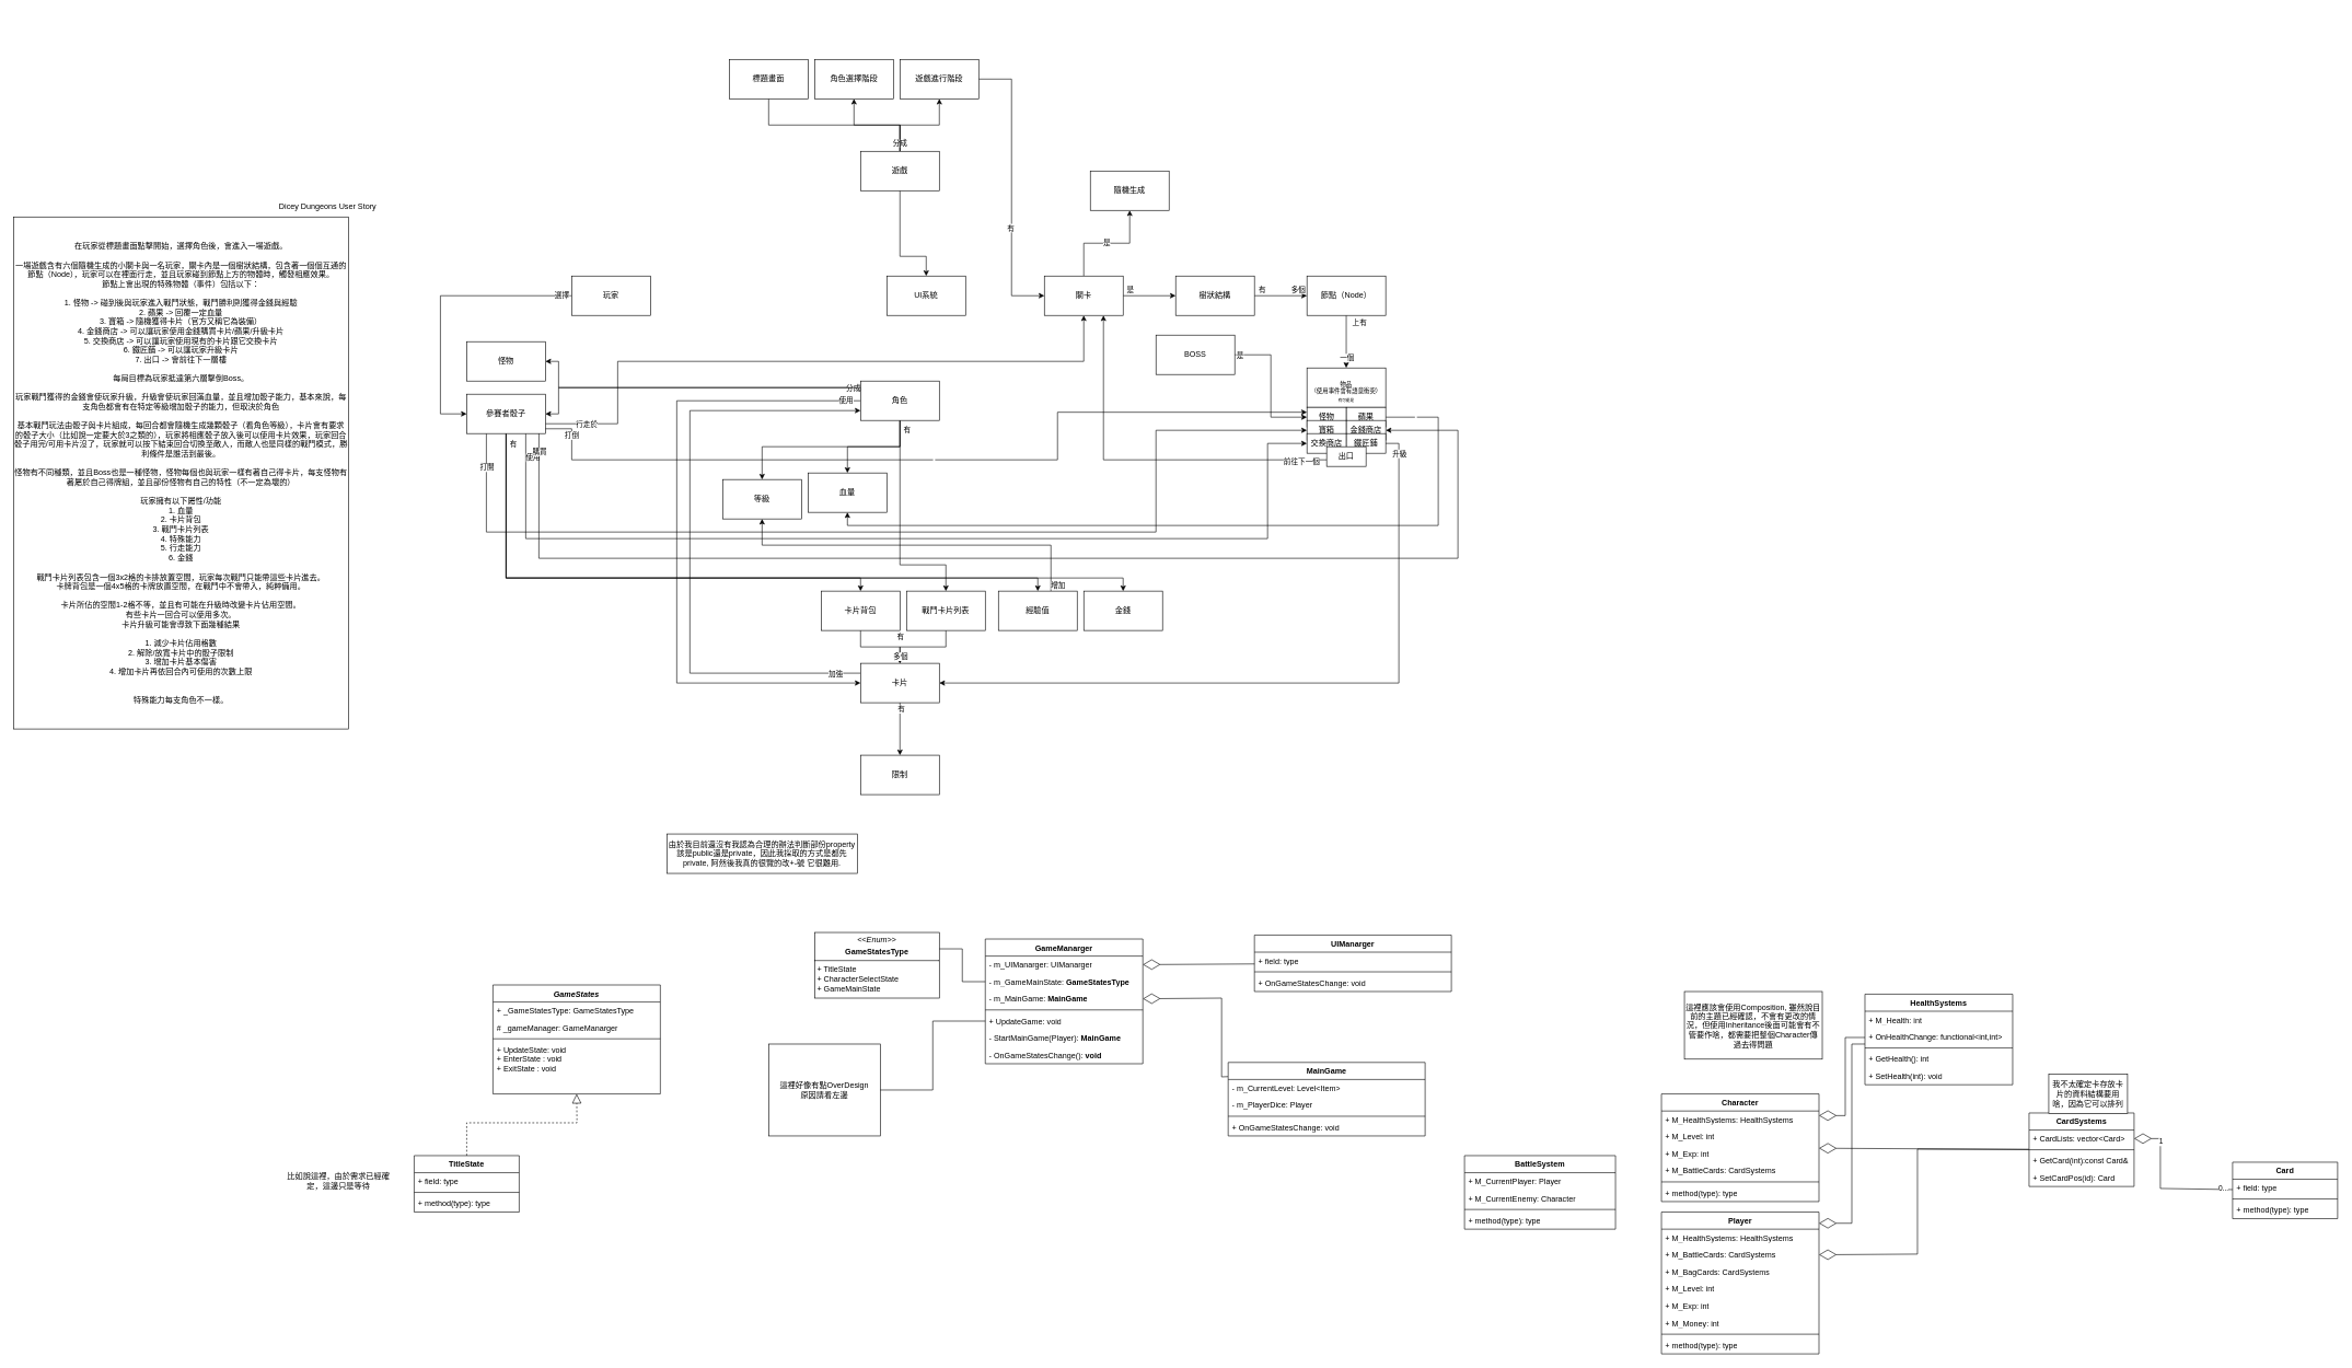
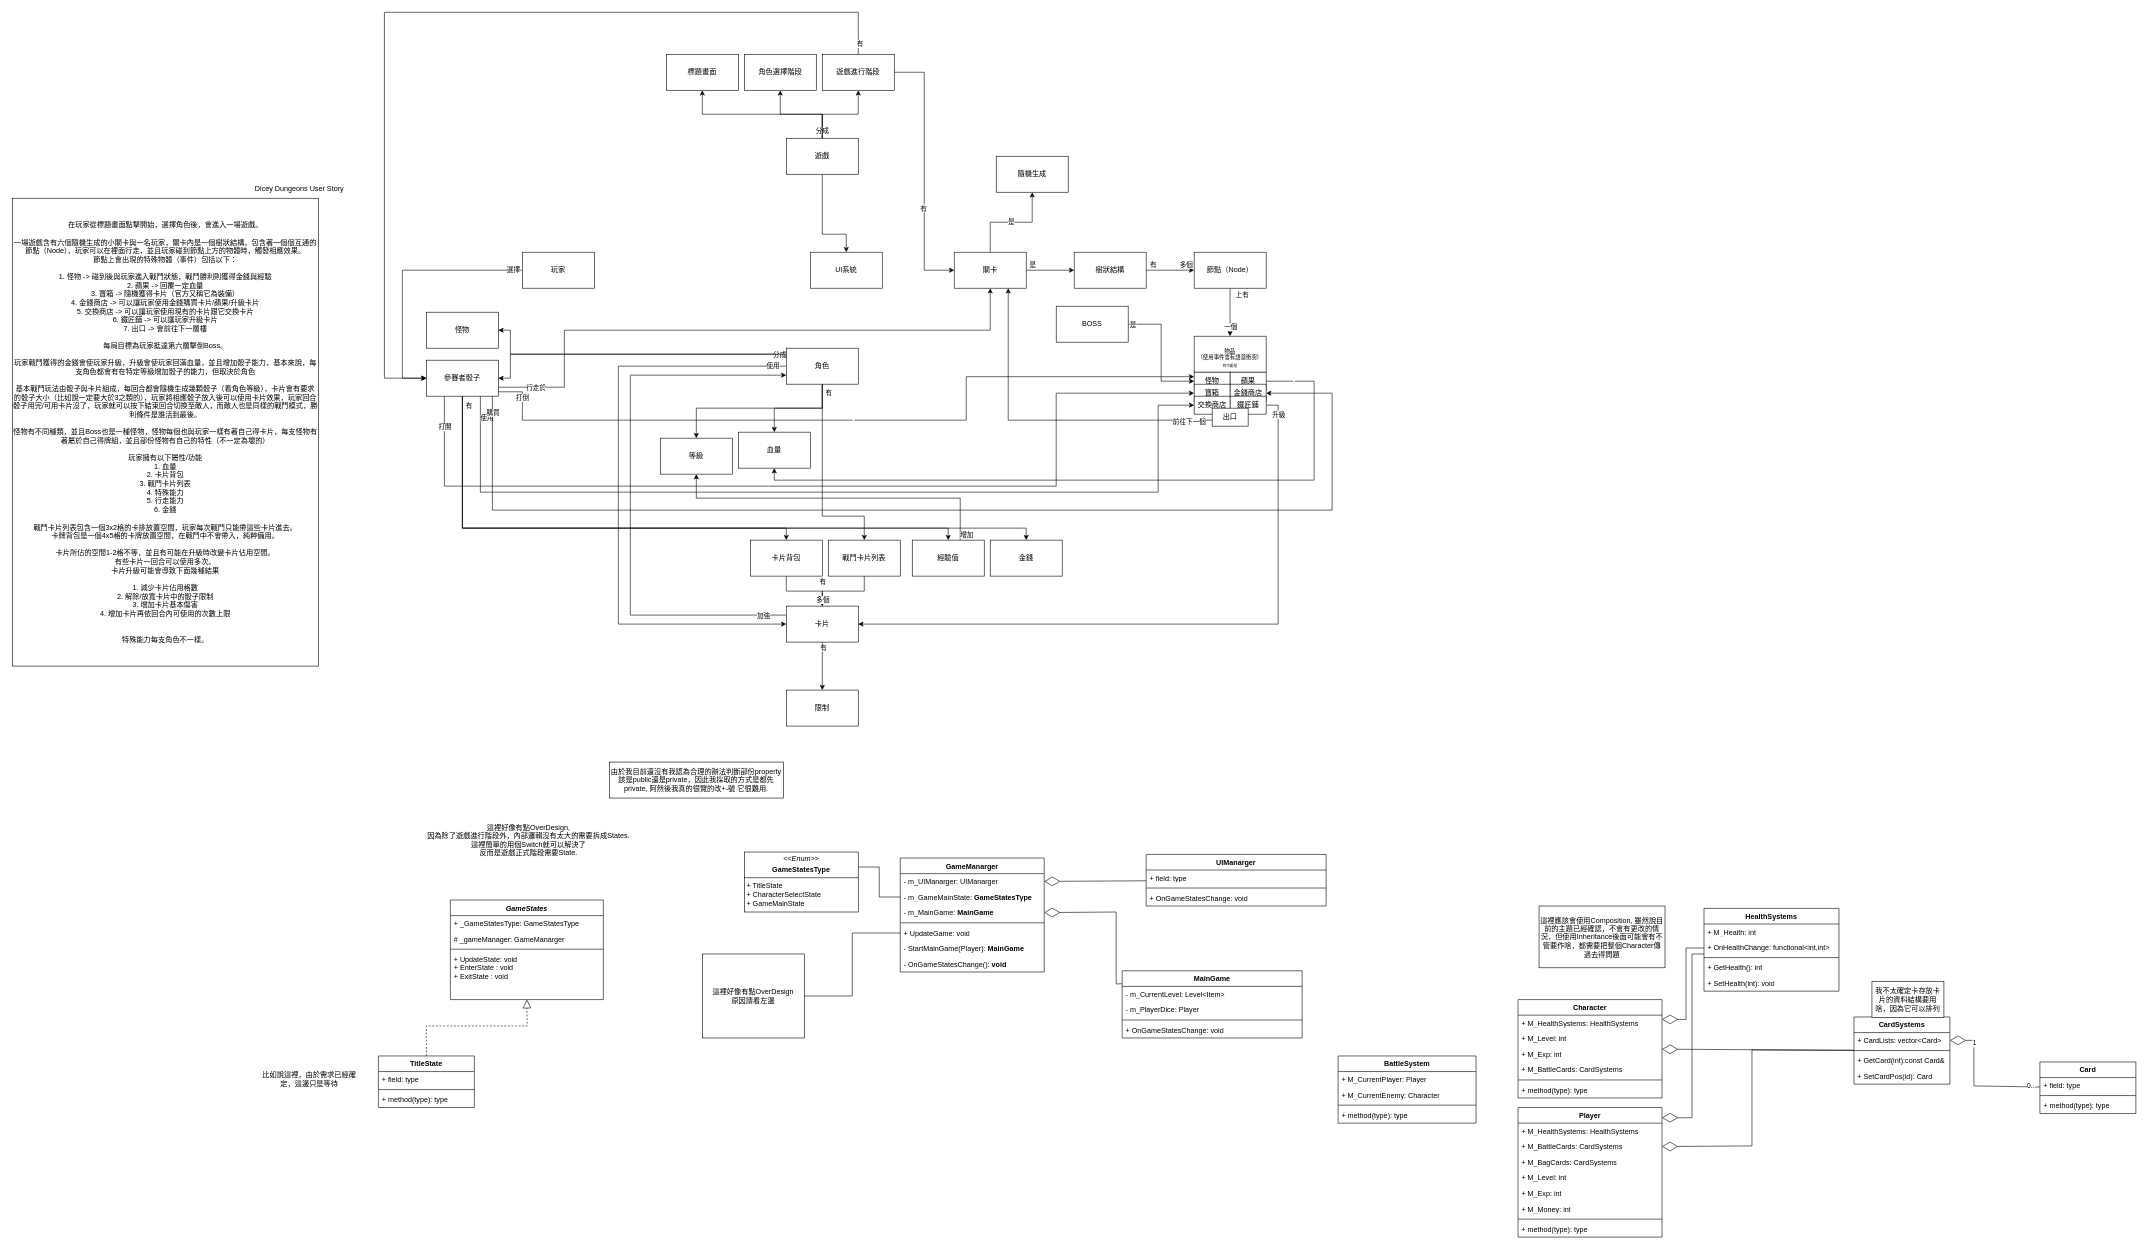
+ <mxCell id="109" style="edgeStyle=orthogonalEdgeStyle;rounded=0;orthogonalLoop=1;jettySize=auto;html=1;entryX=0;entryY=0.5;entryDx=0;entryDy=0;" edge="1" parent="1" source="111" target="94"><mxGeometry relative="1" as="geometry"><Array as="points"><mxPoint x="1430" y="20" /><mxPoint x="640" y="20" /><mxPoint x="640" y="630" /></Array></mxGeometry></mxCell>
+ <mxCell id="110" value="有" style="edgeLabel;html=1;align=center;verticalAlign=middle;resizable=0;points=[];" vertex="1" connectable="0" parent="109"><mxGeometry x="-0.976" y="-2" relative="1" as="geometry"><mxPoint as="offset" /></mxGeometry></mxCell>
- <mxCell id="9" style="edgeStyle=orthogonalEdgeStyle;rounded=0;orthogonalLoop=1;jettySize=auto;html=1;entryX=0.5;entryY=1;entryDx=0;entryDy=0;endArrow=none;" edge="1" parent="1" source="10" target="112"><mxGeometry relative="1" as="geometry"><Array as="points"><mxPoint x="1370" y="190" /><mxPoint x="1170" y="190" /></Array></mxGeometry></mxCell>
+ <mxCell id="9" style="edgeStyle=orthogonalEdgeStyle;rounded=0;orthogonalLoop=1;jettySize=auto;html=1;entryX=0.5;entryY=1;entryDx=0;entryDy=0;" edge="1" parent="1" source="10" target="112"><mxGeometry relative="1" as="geometry"><Array as="points"><mxPoint x="1370" y="190" /><mxPoint x="1170" y="190" /></Array></mxGeometry></mxCell>
+ <mxCell id="125" value="這裡好像有點OverDesign, &lt;br&gt;因為除了遊戲進行階段外，內部邏輯沒有太大的需要拆成States.&lt;br&gt;&lt;div&gt;這裡簡單的用個Switch就可以解決了&lt;/div&gt;&lt;div&gt;反而是遊戲正式階段需要State.&lt;/div&gt;" style="text;html=1;align=center;verticalAlign=middle;resizable=0;points=[];autosize=1;strokeColor=none;fillColor=none;" vertex="1" parent="1"><mxGeometry x="700" y="1365" width="360" height="70" as="geometry" /></mxCell>
